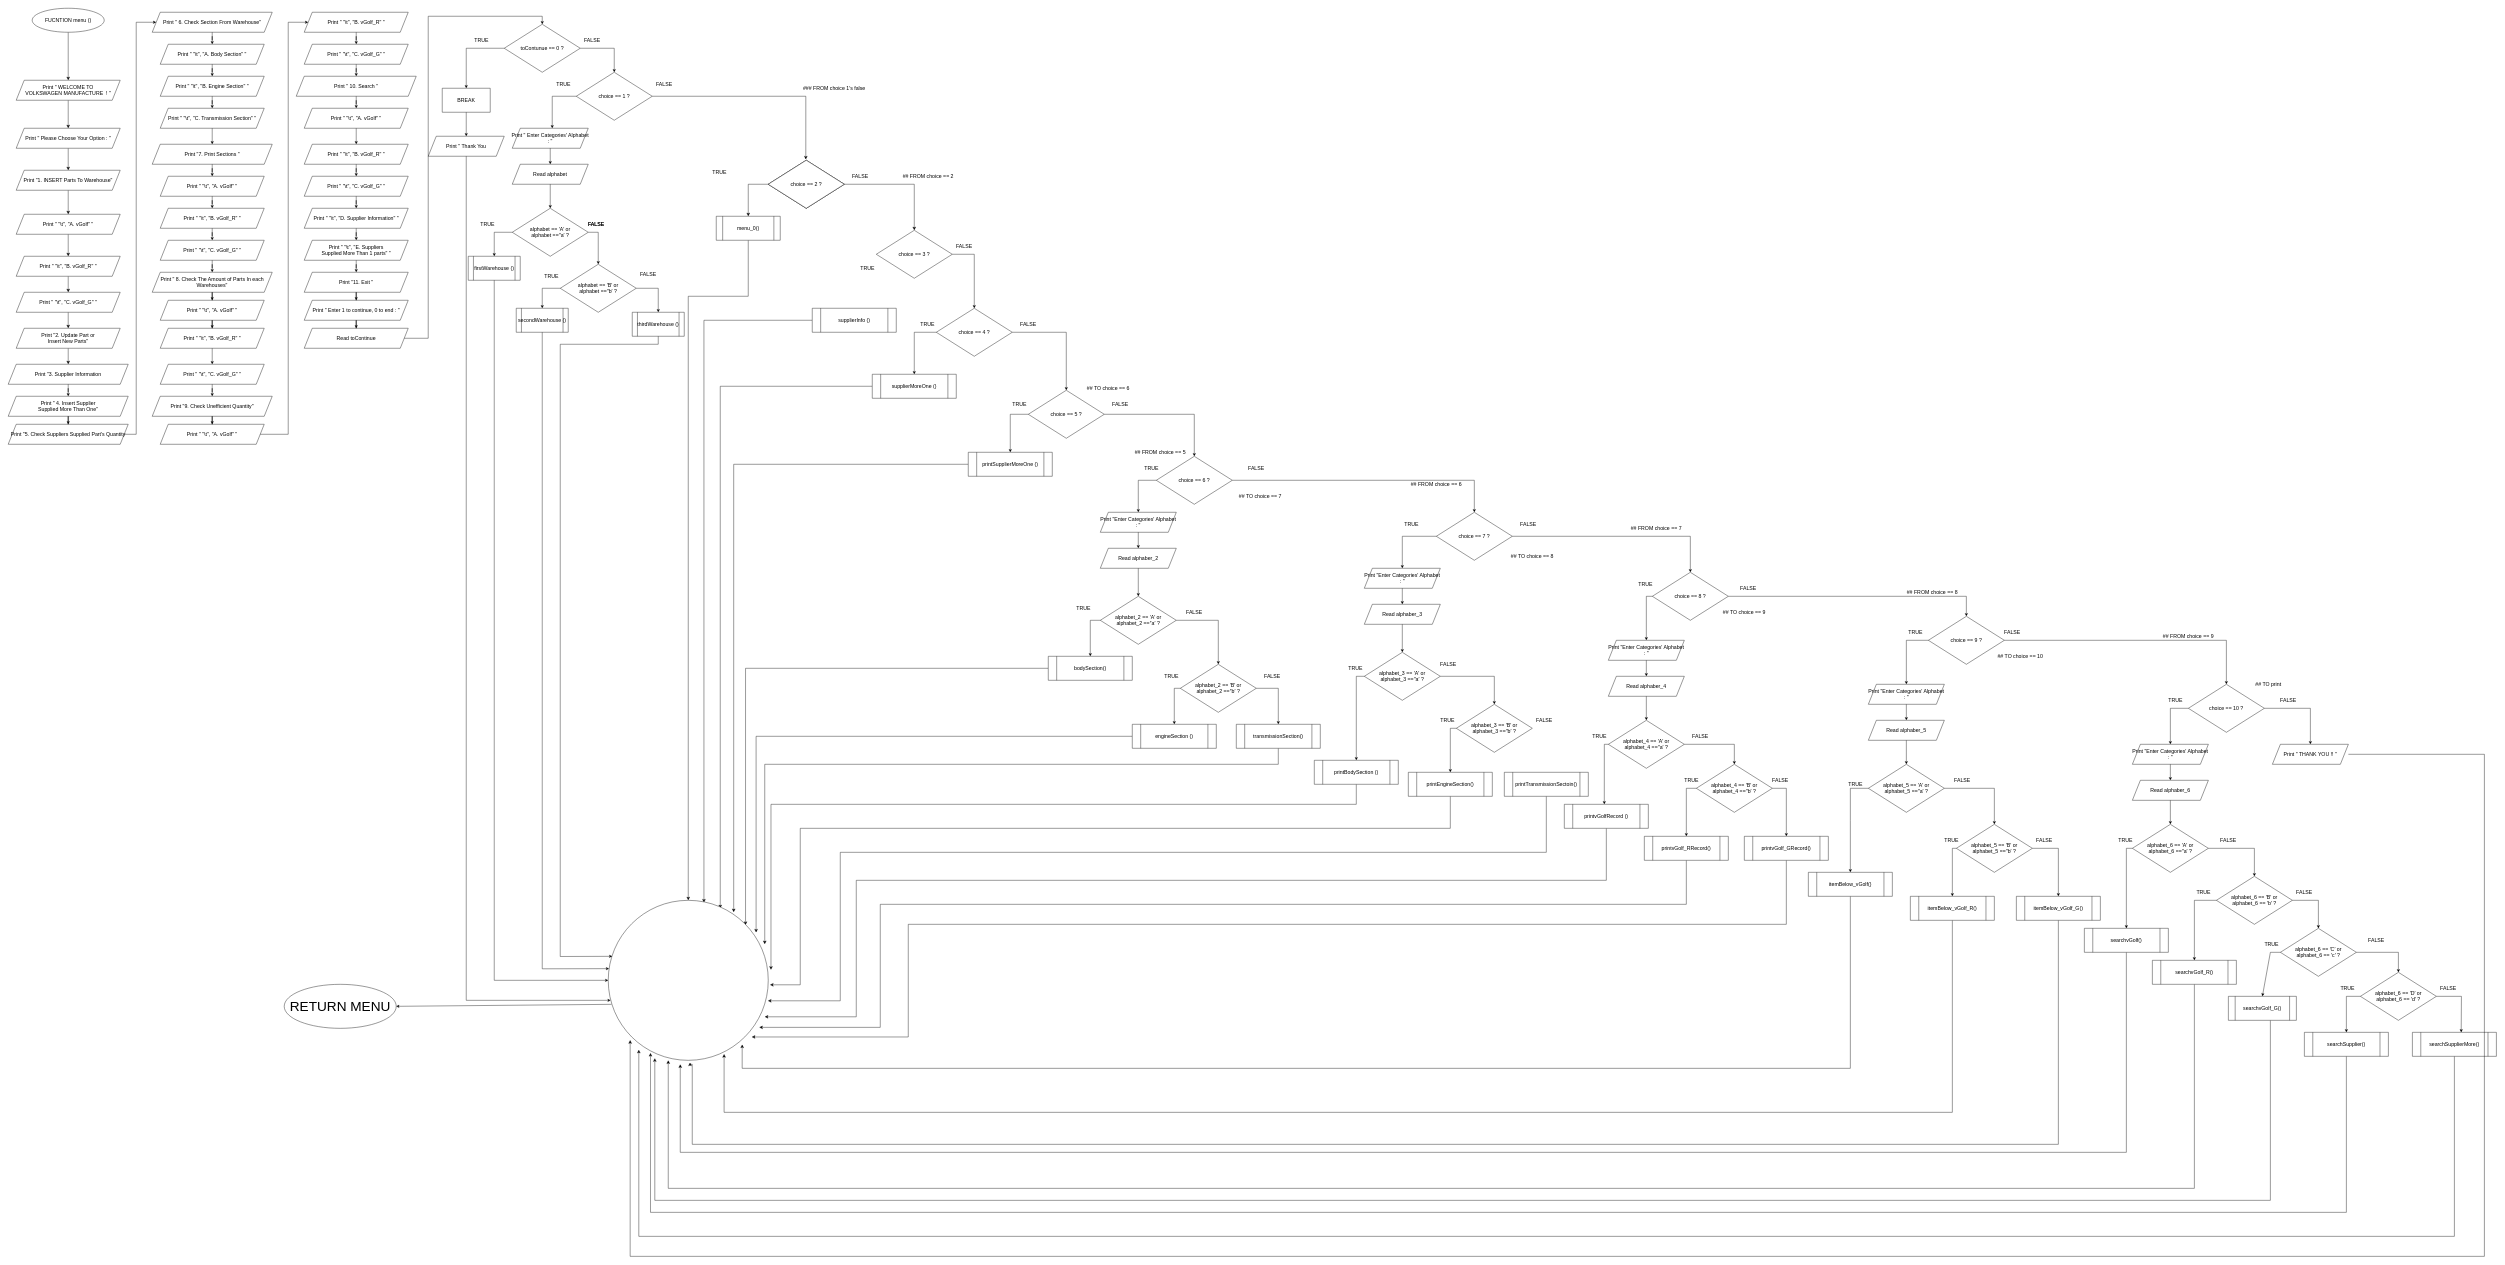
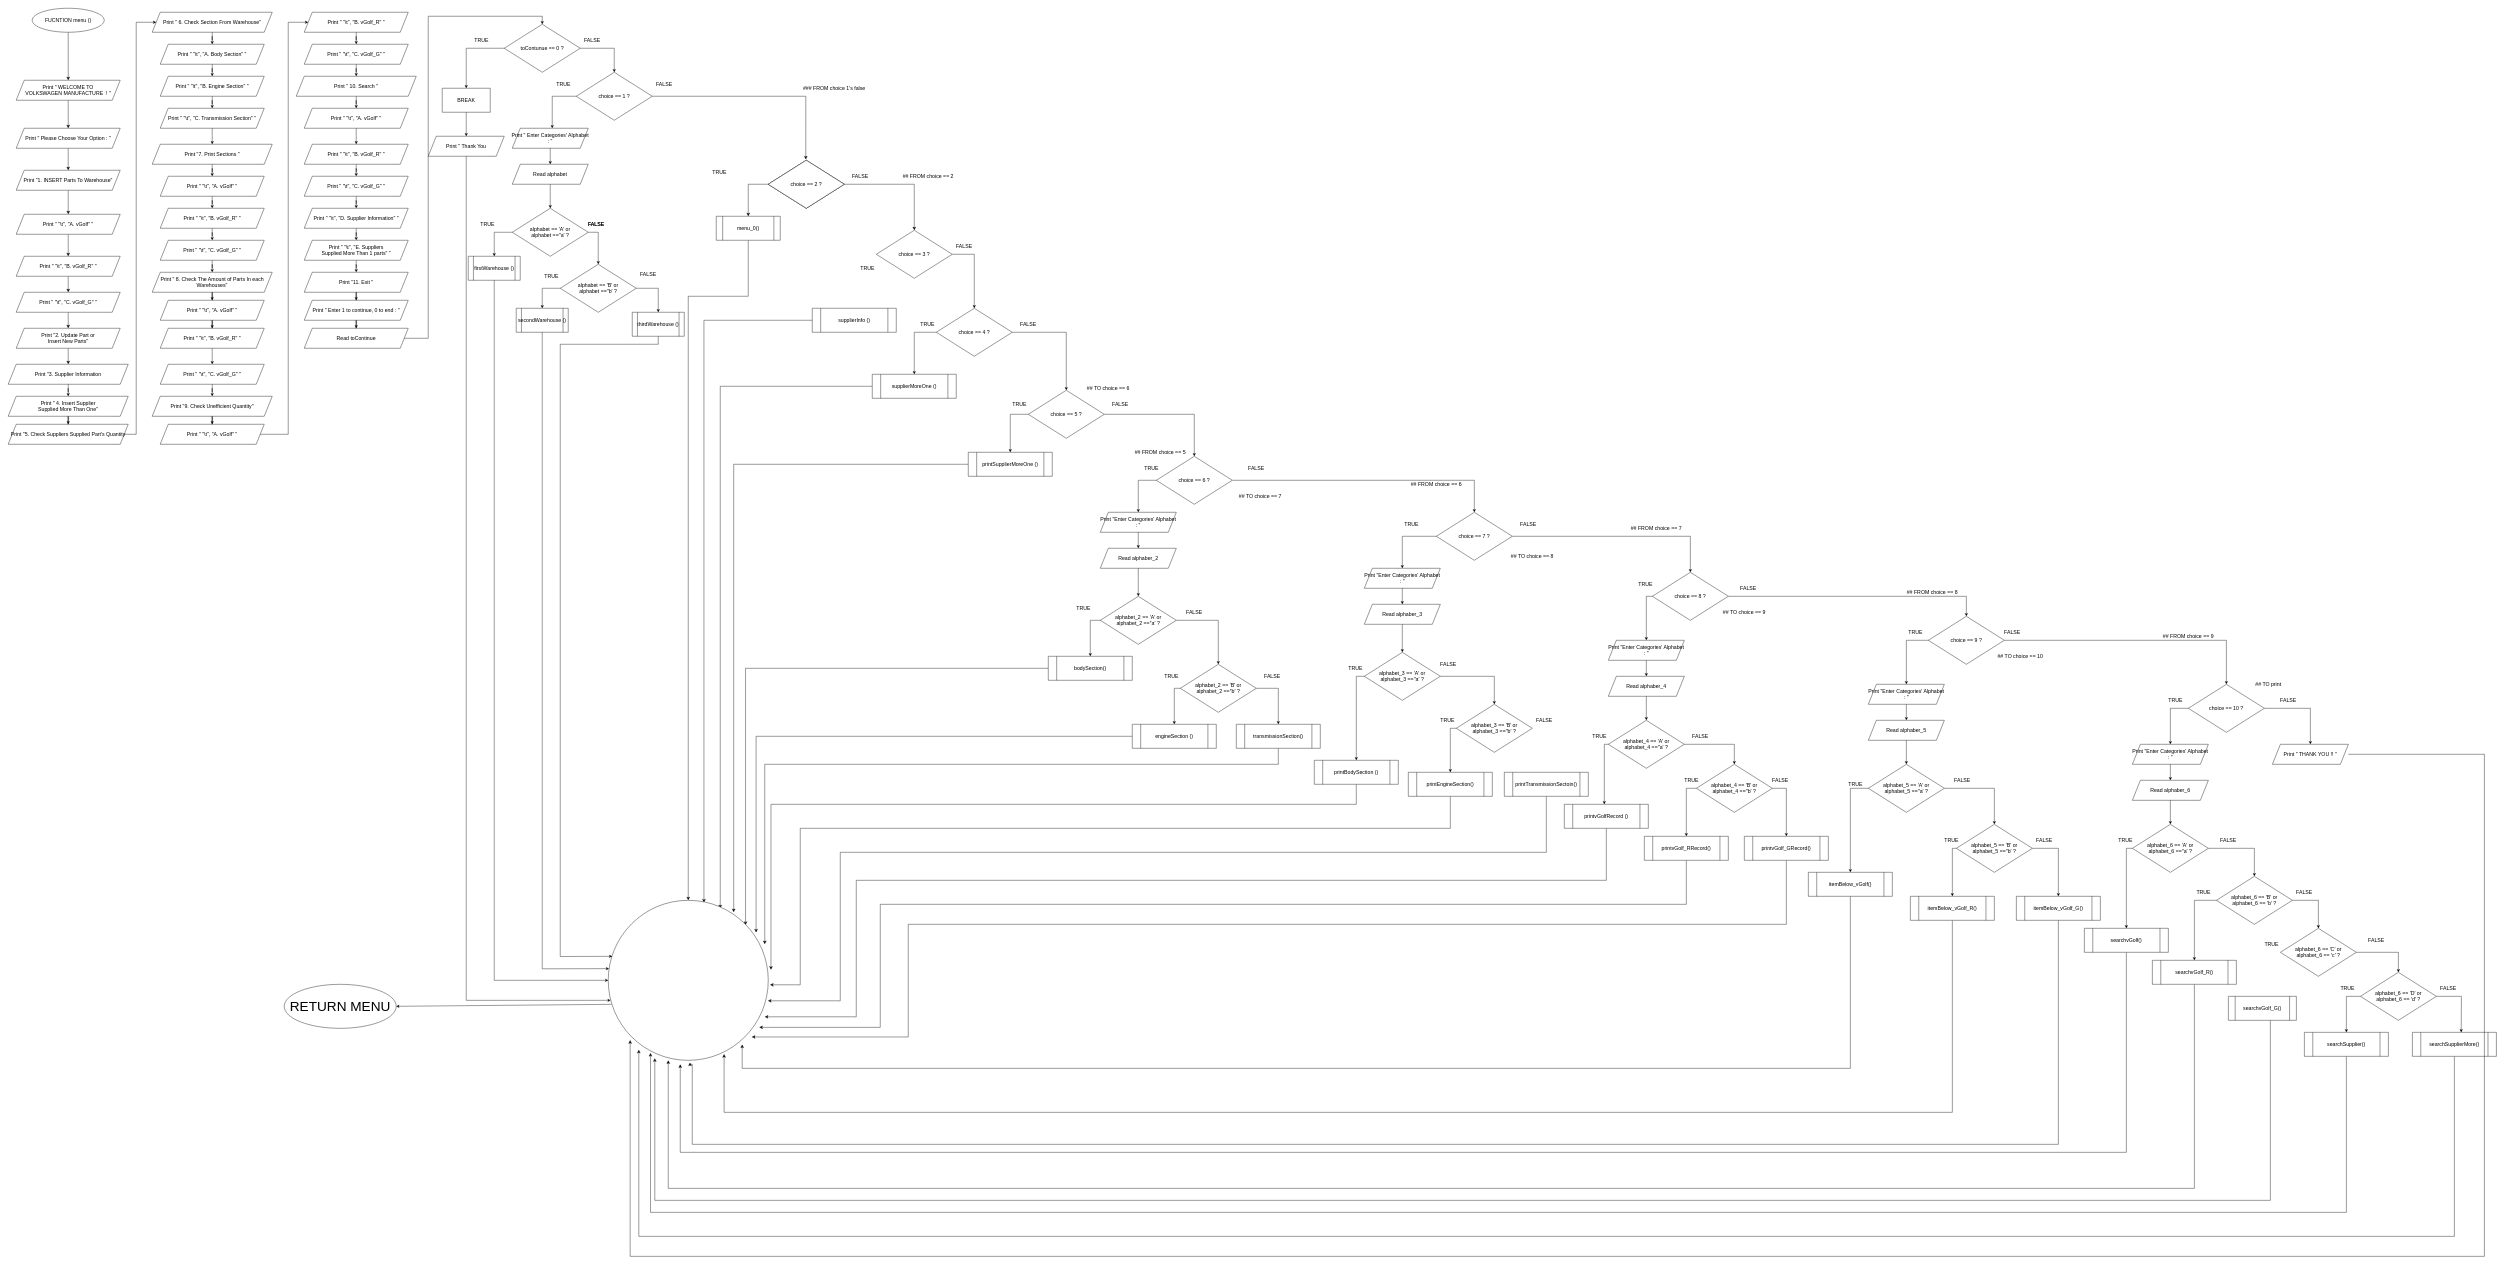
- <mxCell id="285" style="vsdxID=406;edgeStyle=none;startArrow=none;endArrow=classic;startSize=5;endSize=5;strokeColor=#000000;spacingTop=0;spacingBottom=0;spacingLeft=0;spacingRight=0;verticalAlign=middle;html=1;labelBackgroundColor=#ffffff;rounded=0;exitX=0;exitY=0.5;exitDx=0;exitDy=0;exitPerimeter=0;entryX=0.5;entryY=0;entryDx=0;entryDy=0;entryPerimeter=0;" parent="1" source="160" target="164" edge="1"><mxGeometry relative="1" as="geometry"><mxPoint x="25" y="168" as="offset" /><Array as="points"><mxPoint x="5675" y="2380" /></Array></mxGeometry></mxCell>
